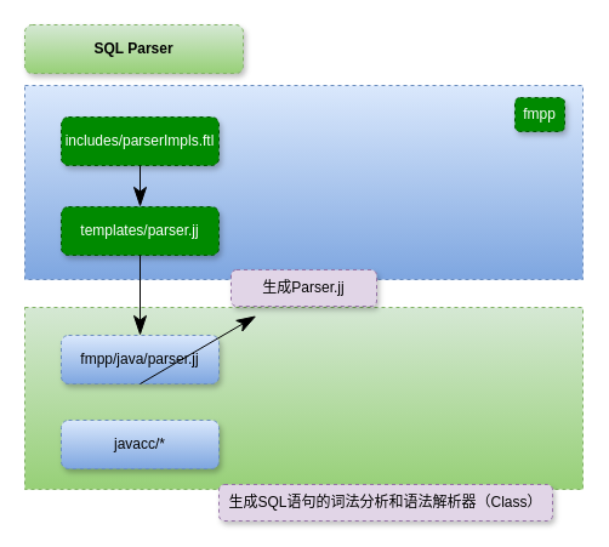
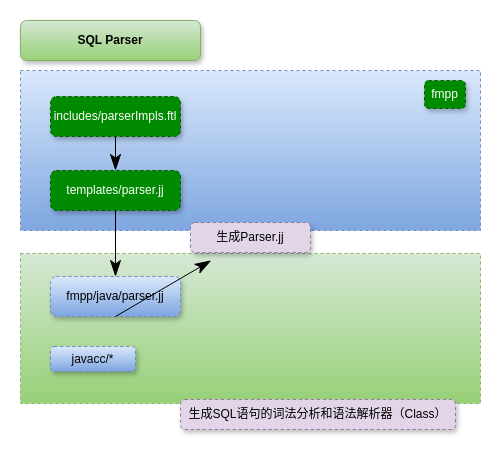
- <mxCell id="14" value="SQL Parser" style="rounded=1;whiteSpace=wrap;html=1;shadow=1;glass=0;hachureGap=4;pointerEvents=0;strokeWidth=1;fillColor=#d5e8d4;fontStyle=1;strokeColor=#82b366;gradientColor=#97d077;dashed=1;" parent="1" vertex="1"><mxGeometry x="20" y="20" width="180" height="40" as="geometry" /></mxCell>
+ <mxCell id="14" value="SQL Parser" style="rounded=1;whiteSpace=wrap;html=1;shadow=1;glass=0;hachureGap=4;pointerEvents=0;strokeWidth=1;fillColor=#d5e8d4;fontStyle=1;strokeColor=#82b366;gradientColor=#97d077;" parent="1" vertex="1"><mxGeometry x="20" y="20" width="180" height="40" as="geometry" /></mxCell>
- <mxCell id="9" value="javacc/*" style="rounded=1;whiteSpace=wrap;html=1;dashed=1;hachureGap=4;pointerEvents=0;fillColor=#dae8fc;strokeColor=#6c8ebf;shadow=1;gradientColor=#7ea6e0;" parent="1" vertex="1"><mxGeometry x="50" y="346" width="130" height="40" as="geometry" /></mxCell>
+ <mxCell id="9" value="javacc/*" style="rounded=1;whiteSpace=wrap;html=1;dashed=1;hachureGap=4;pointerEvents=0;fillColor=#dae8fc;strokeColor=#6c8ebf;shadow=1;gradientColor=#7ea6e0;" parent="1" vertex="1"><mxGeometry x="50" y="346" width="85" height="25" as="geometry" /></mxCell>
